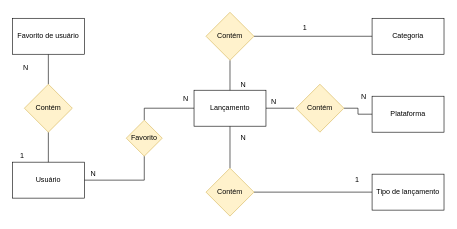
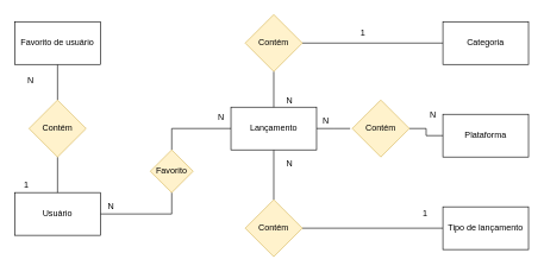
- <mxCell id="30" value="Favorito" style="rhombus;whiteSpace=wrap;html=1;fillColor=#fff2cc;strokeColor=#d6b656;" vertex="1" parent="1"><mxGeometry x="210" y="200" width="60" height="60" as="geometry" /></mxCell>
+ <mxCell id="30" value="Favorito" style="rhombus;whiteSpace=wrap;html=1;fillColor=#fff2cc;strokeColor=#d6b656;" vertex="1" parent="1"><mxGeometry x="210" y="210" width="60" height="60" as="geometry" /></mxCell>
